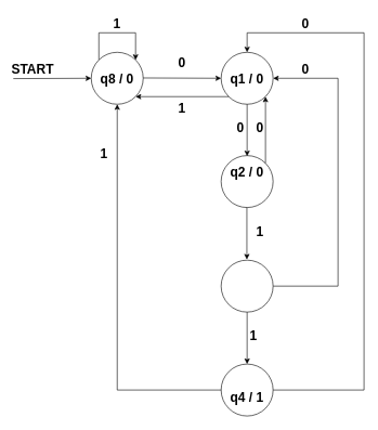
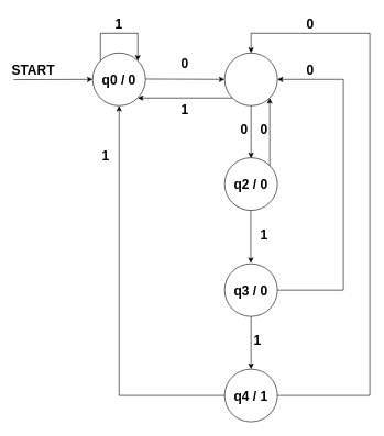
- <mxCell id="11" value="&lt;b&gt;q8 / 0&lt;/b&gt;" style="text;html=1;strokeColor=none;fillColor=none;align=center;verticalAlign=middle;whiteSpace=wrap;rounded=0;fontSize=20;" vertex="1" parent="1"><mxGeometry x="150" y="105" width="60" height="30" as="geometry" /></mxCell>
+ <mxCell id="11" value="&lt;b&gt;q0 / 0&lt;/b&gt;" style="text;html=1;strokeColor=none;fillColor=none;align=center;verticalAlign=middle;whiteSpace=wrap;rounded=0;fontSize=20;" vertex="1" parent="1"><mxGeometry x="150" y="105" width="60" height="30" as="geometry" /></mxCell>
- <mxCell id="12" value="&lt;b&gt;q1 / 0&lt;/b&gt;" style="text;html=1;strokeColor=none;fillColor=none;align=center;verticalAlign=middle;whiteSpace=wrap;rounded=0;fontSize=20;" vertex="1" parent="1"><mxGeometry x="350" y="105" width="60" height="30" as="geometry" /></mxCell>
- <mxCell id="13" value="&lt;b&gt;q2 / 0&lt;/b&gt;" style="text;html=1;strokeColor=none;fillColor=none;align=center;verticalAlign=middle;whiteSpace=wrap;rounded=0;fontSize=20;" vertex="1" parent="1"><mxGeometry x="350" y="249" width="60" height="30" as="geometry" /></mxCell>
+ <mxCell id="13" value="&lt;b&gt;q2 / 0&lt;/b&gt;" style="text;html=1;strokeColor=none;fillColor=none;align=center;verticalAlign=middle;whiteSpace=wrap;rounded=0;fontSize=20;" vertex="1" parent="1"><mxGeometry x="350" y="264" width="60" height="30" as="geometry" /></mxCell>
+ <mxCell id="14" value="&lt;b&gt;q3 / 0&lt;/b&gt;" style="text;html=1;strokeColor=none;fillColor=none;align=center;verticalAlign=middle;whiteSpace=wrap;rounded=0;fontSize=20;" vertex="1" parent="1"><mxGeometry x="350" y="425" width="60" height="30" as="geometry" /></mxCell>
- <mxCell id="18" value="&lt;b&gt;q4 / 1&lt;/b&gt;" style="text;html=1;strokeColor=none;fillColor=none;align=center;verticalAlign=middle;whiteSpace=wrap;rounded=0;fontSize=20;" vertex="1" parent="1"><mxGeometry x="350" y="595" width="60" height="30" as="geometry" /></mxCell>
+ <mxCell id="18" value="&lt;b&gt;q4 / 1&lt;/b&gt;" style="text;html=1;strokeColor=none;fillColor=none;align=center;verticalAlign=middle;whiteSpace=wrap;rounded=0;fontSize=20;" vertex="1" parent="1"><mxGeometry x="350" y="585" width="60" height="30" as="geometry" /></mxCell>
